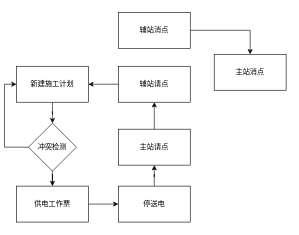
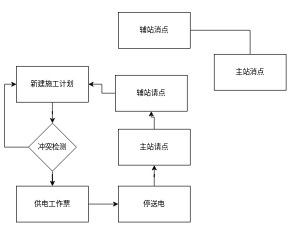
- <mxCell id="15" value="" style="edgeStyle=orthogonalEdgeStyle;rounded=0;orthogonalLoop=1;jettySize=auto;html=1;" parent="1" source="16" target="17" edge="1"><mxGeometry relative="1" as="geometry" /></mxCell>
+ <mxCell id="15" value="" style="edgeStyle=orthogonalEdgeStyle;rounded=0;orthogonalLoop=1;jettySize=auto;html=1;endArrow=none;" parent="1" source="16" target="17" edge="1"><mxGeometry relative="1" as="geometry" /></mxCell>
- <mxCell id="8" value="辅站请点" style="rounded=0;whiteSpace=wrap;html=1;" parent="1" vertex="1"><mxGeometry x="190" y="110" width="120" height="60" as="geometry" /></mxCell>
+ <mxCell id="8" value="辅站请点" style="rounded=0;whiteSpace=wrap;html=1;" parent="1" vertex="1"><mxGeometry x="185" y="125" width="120" height="60" as="geometry" /></mxCell>
